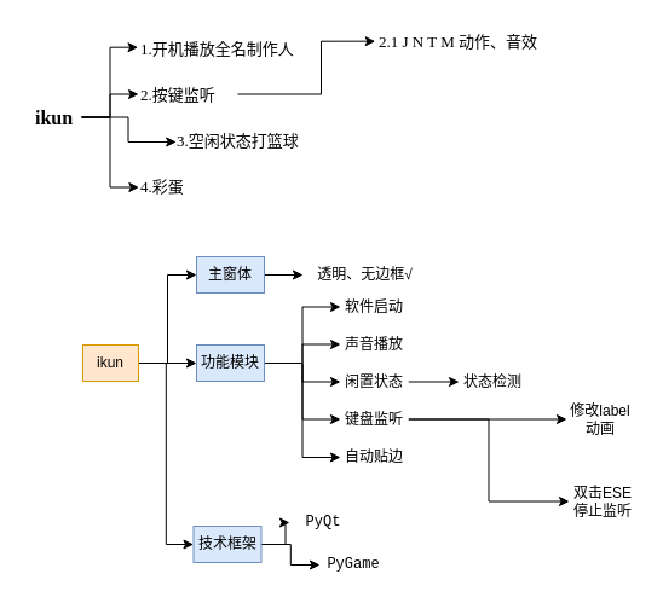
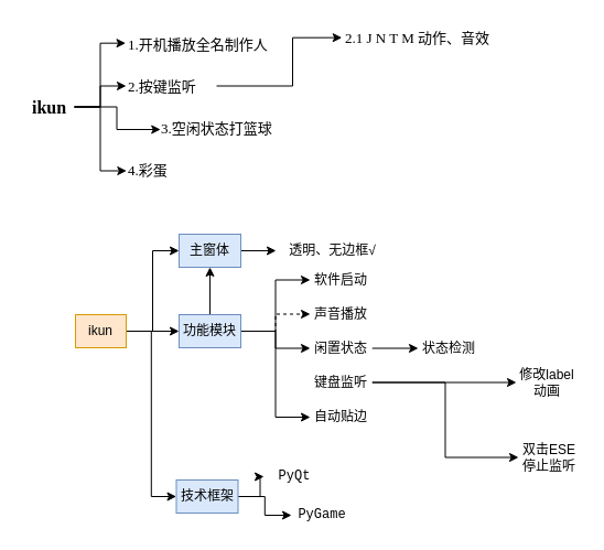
- <mxCell id="21" style="edgeStyle=orthogonalEdgeStyle;rounded=0;orthogonalLoop=1;jettySize=auto;html=1;entryX=0;entryY=0.5;entryDx=0;entryDy=0;" parent="1" source="25" target="27" edge="1"><mxGeometry relative="1" as="geometry" /></mxCell>
+ <mxCell id="21" style="edgeStyle=orthogonalEdgeStyle;rounded=0;orthogonalLoop=1;jettySize=auto;html=1;entryX=0;entryY=0.5;entryDx=0;entryDy=0;dashed=1;" parent="1" source="25" target="27" edge="1"><mxGeometry relative="1" as="geometry" /></mxCell>
- <mxCell id="23" style="edgeStyle=orthogonalEdgeStyle;rounded=0;orthogonalLoop=1;jettySize=auto;html=1;entryX=0;entryY=0.5;entryDx=0;entryDy=0;" parent="1" source="25" target="32" edge="1"><mxGeometry relative="1" as="geometry" /></mxCell>
+ <mxCell id="23" style="edgeStyle=orthogonalEdgeStyle;rounded=0;orthogonalLoop=1;jettySize=auto;html=1;" parent="1" source="25" target="18" edge="1"><mxGeometry relative="1" as="geometry" /></mxCell>
